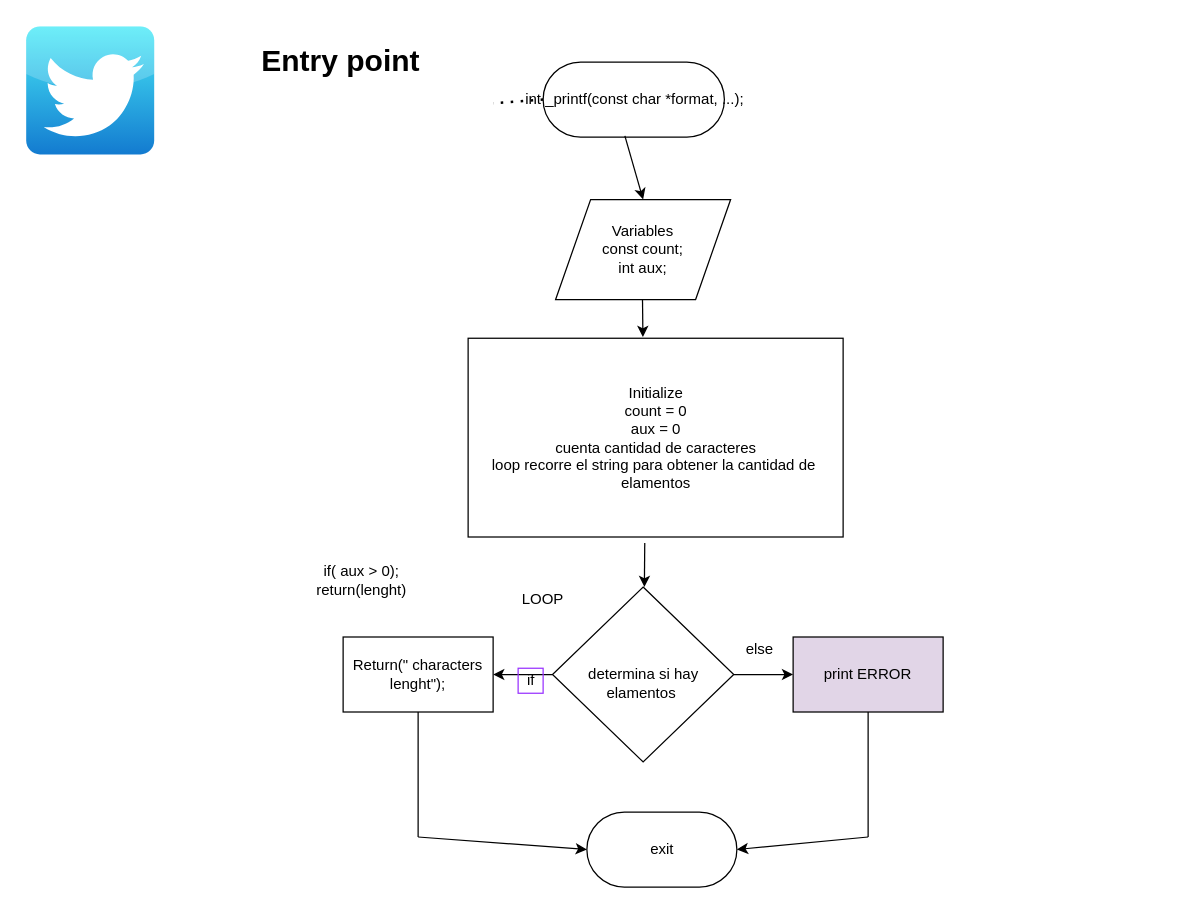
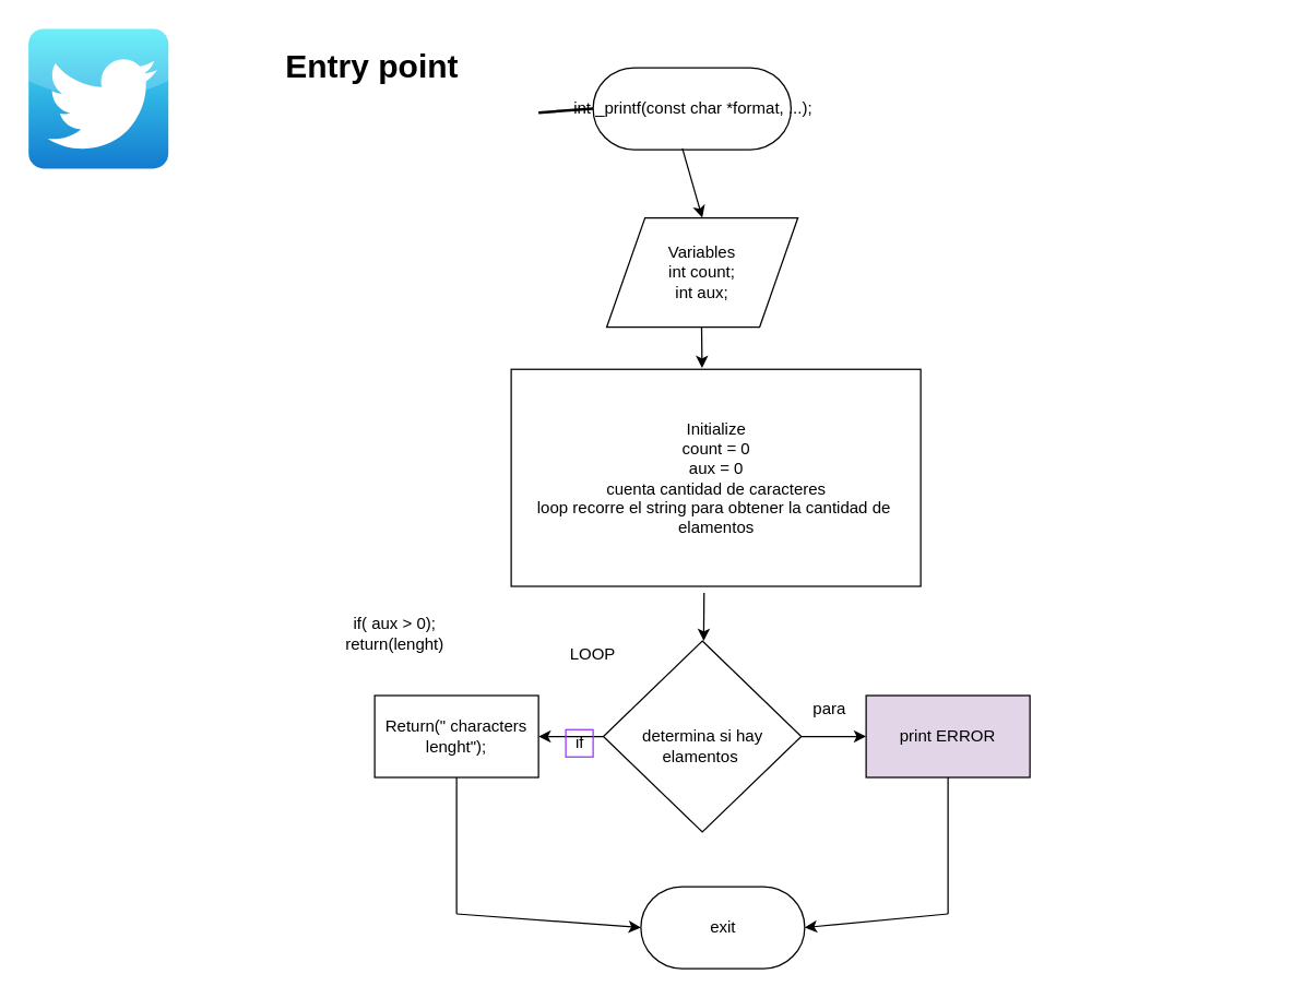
- <mxCell id="9" value="" style="endArrow=none;dashed=1;html=1;dashPattern=1 3;strokeWidth=2;exitX=0;exitY=0.5;exitDx=0;exitDy=0;exitPerimeter=0;" parent="1" source="2" target="10" edge="1"><mxGeometry width="50" height="50" relative="1" as="geometry"><mxPoint x="544" y="379" as="sourcePoint" /><mxPoint x="354" y="189" as="targetPoint" /></mxGeometry></mxCell>
+ <mxCell id="9" value="" style="endArrow=none;dashed=0;html=1;dashPattern=1 3;strokeWidth=2;exitX=0;exitY=0.5;exitDx=0;exitDy=0;exitPerimeter=0;" parent="1" source="2" target="10" edge="1"><mxGeometry width="50" height="50" relative="1" as="geometry"><mxPoint x="544" y="379" as="sourcePoint" /><mxPoint x="354" y="189" as="targetPoint" /></mxGeometry></mxCell>
- <mxCell id="4" value="Variables &lt;br&gt;const count;&lt;br&gt;int aux;&lt;br&gt;" style="shape=parallelogram;perimeter=parallelogramPerimeter;whiteSpace=wrap;html=1;dashed=0;" parent="1" vertex="1"><mxGeometry x="444" y="159" width="140" height="80" as="geometry" /></mxCell>
+ <mxCell id="4" value="Variables &lt;br&gt;int count;&lt;br&gt;int aux;&lt;br&gt;" style="shape=parallelogram;perimeter=parallelogramPerimeter;whiteSpace=wrap;html=1;dashed=0;" parent="1" vertex="1"><mxGeometry x="444" y="159" width="140" height="80" as="geometry" /></mxCell>
- <mxCell id="15" value="else" style="text;html=1;align=center;verticalAlign=middle;resizable=0;points=[];autosize=1;strokeColor=none;" parent="1" vertex="1"><mxGeometry x="586.5" y="509" width="40" height="20" as="geometry" /></mxCell>
+ <mxCell id="15" value="para" style="text;html=1;align=center;verticalAlign=middle;resizable=0;points=[];autosize=1;strokeColor=none;" parent="1" vertex="1"><mxGeometry x="586.5" y="509" width="40" height="20" as="geometry" /></mxCell>
